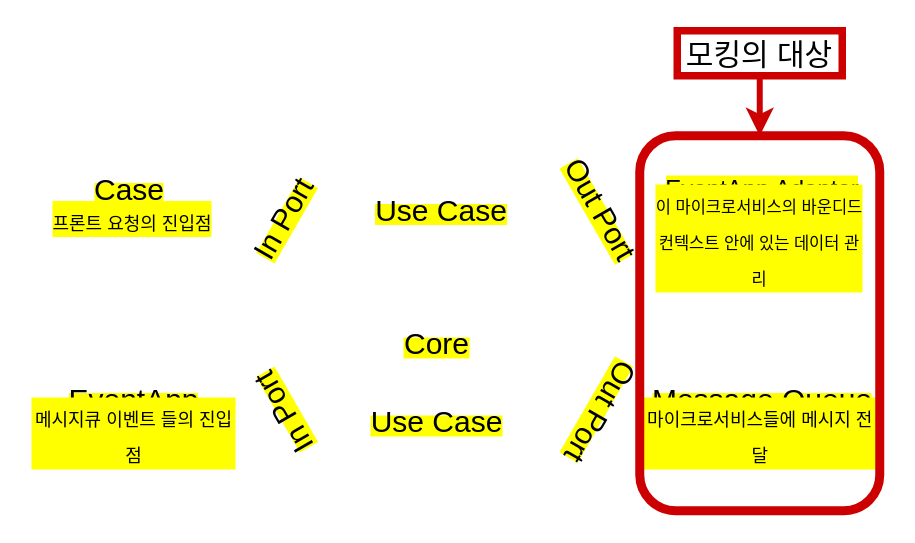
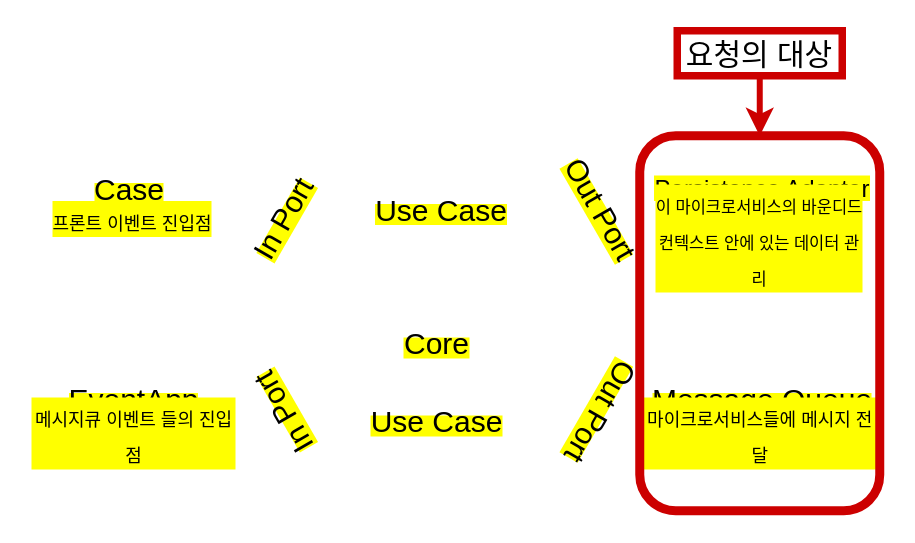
- <mxCell id="19" value="&lt;font style=&quot;font-size: 20px&quot;&gt;모킹의 대상&lt;/font&gt;" style="text;html=1;strokeColor=#CC0000;fillColor=none;align=center;verticalAlign=middle;whiteSpace=wrap;rounded=0;strokeWidth=5;" vertex="1" parent="1"><mxGeometry x="451" y="20" width="110" height="30" as="geometry" /></mxCell>
+ <mxCell id="19" value="&lt;font style=&quot;font-size: 20px&quot;&gt;요청의 대상&lt;/font&gt;" style="text;html=1;strokeColor=#CC0000;fillColor=none;align=center;verticalAlign=middle;whiteSpace=wrap;rounded=0;strokeWidth=5;" vertex="1" parent="1"><mxGeometry x="451" y="20" width="110" height="30" as="geometry" /></mxCell>
- <mxCell id="14" value="&lt;span style=&quot;font-size: 16px ; background-color: rgb(255 , 255 , 0)&quot;&gt;EventApp Adapter&lt;/span&gt;" style="text;html=1;strokeColor=none;fillColor=none;align=center;verticalAlign=middle;whiteSpace=wrap;rounded=0;" parent="1" vertex="1"><mxGeometry x="428" y="110" width="160" height="30" as="geometry" /></mxCell>
+ <mxCell id="14" value="&lt;span style=&quot;font-size: 16px ; background-color: rgb(255 , 255 , 0)&quot;&gt;Persistence Adapter&lt;/span&gt;" style="text;html=1;strokeColor=none;fillColor=none;align=center;verticalAlign=middle;whiteSpace=wrap;rounded=0;" parent="1" vertex="1"><mxGeometry x="428" y="110" width="160" height="30" as="geometry" /></mxCell>
- <mxCell id="12" value="&lt;span style=&quot;font-size: 12px&quot;&gt;프론트 요청의 진입점&lt;/span&gt;" style="text;html=1;strokeColor=none;fillColor=none;align=center;verticalAlign=middle;whiteSpace=wrap;rounded=0;labelBackgroundColor=#FFFF00;fontSize=20;" parent="1" vertex="1"><mxGeometry x="33" y="130" width="110" height="30" as="geometry" /></mxCell>
+ <mxCell id="12" value="&lt;span style=&quot;font-size: 12px&quot;&gt;프론트 이벤트 진입점&lt;/span&gt;" style="text;html=1;strokeColor=none;fillColor=none;align=center;verticalAlign=middle;whiteSpace=wrap;rounded=0;labelBackgroundColor=#FFFF00;fontSize=20;" parent="1" vertex="1"><mxGeometry x="33" y="130" width="110" height="30" as="geometry" /></mxCell>
